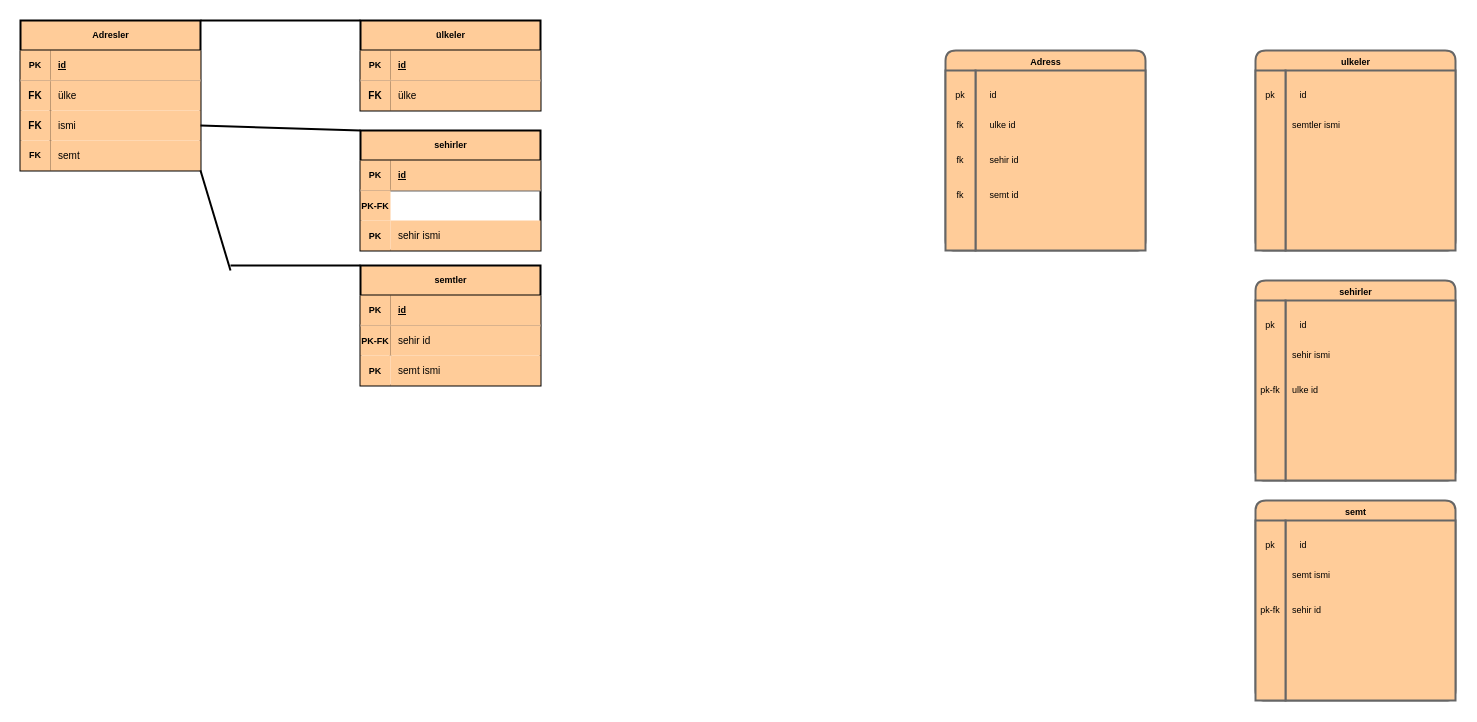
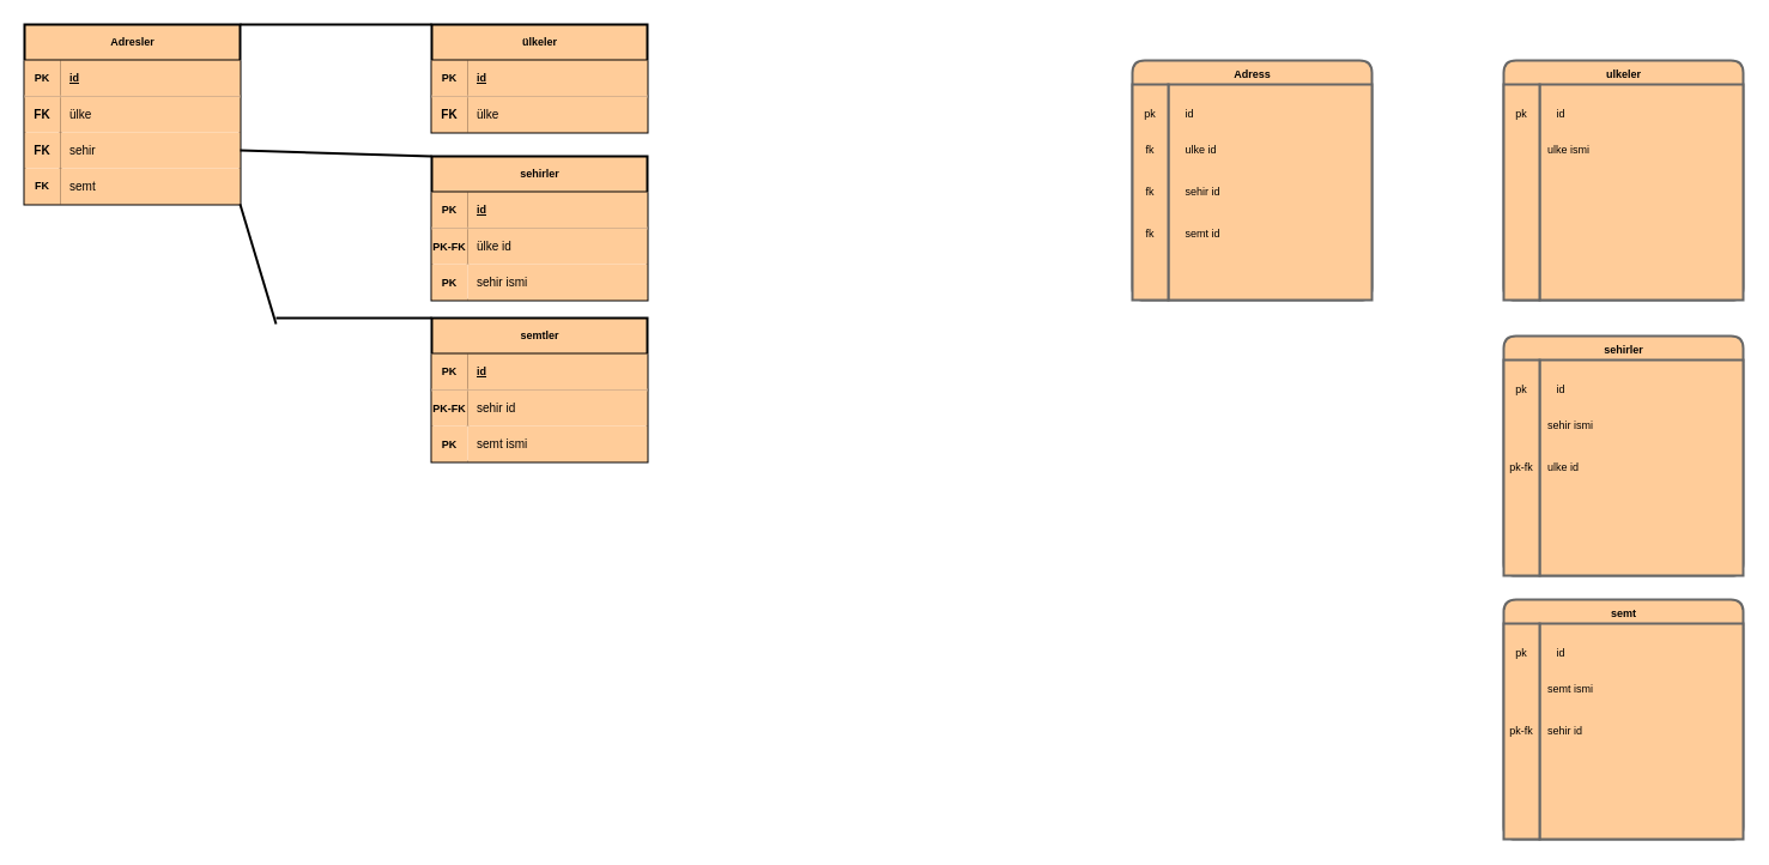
- <mxCell id="44" value="&lt;font color=&quot;#000000&quot;&gt;&lt;span style=&quot;font-size: 10px&quot;&gt;ismi&lt;/span&gt;&lt;/font&gt;" style="shape=partialRectangle;connectable=0;fillColor=#ffcc99;top=0;left=0;bottom=0;right=0;align=left;spacingLeft=6;overflow=hidden;rounded=0;shadow=0;glass=0;sketch=0;fontFamily=Helvetica;fontSize=9;strokeColor=#36393d;strokeWidth=2;html=1;" parent="42" vertex="1"><mxGeometry x="30" width="150" height="30" as="geometry"><mxRectangle width="150" height="30" as="alternateBounds" /></mxGeometry></mxCell>
+ <mxCell id="44" value="&lt;font color=&quot;#000000&quot;&gt;&lt;span style=&quot;font-size: 10px&quot;&gt;sehir&lt;/span&gt;&lt;/font&gt;" style="shape=partialRectangle;connectable=0;fillColor=#ffcc99;top=0;left=0;bottom=0;right=0;align=left;spacingLeft=6;overflow=hidden;rounded=0;shadow=0;glass=0;sketch=0;fontFamily=Helvetica;fontSize=9;strokeColor=#36393d;strokeWidth=2;html=1;" parent="42" vertex="1"><mxGeometry x="30" width="150" height="30" as="geometry"><mxRectangle width="150" height="30" as="alternateBounds" /></mxGeometry></mxCell>
- <mxCell id="16" value="semtler ismi" style="text;html=1;strokeColor=none;fillColor=none;align=left;verticalAlign=middle;whiteSpace=wrap;rounded=0;shadow=0;glass=0;sketch=0;fontFamily=Helvetica;fontSize=9;fontColor=#000000;" parent="13" vertex="1"><mxGeometry x="35" y="50" width="145" height="50" as="geometry" /></mxCell>
+ <mxCell id="16" value="ulke ismi" style="text;html=1;strokeColor=none;fillColor=none;align=left;verticalAlign=middle;whiteSpace=wrap;rounded=0;shadow=0;glass=0;sketch=0;fontFamily=Helvetica;fontSize=9;fontColor=#000000;" parent="13" vertex="1"><mxGeometry x="35" y="50" width="145" height="50" as="geometry" /></mxCell>
+ <mxCell id="61" value="&lt;font color=&quot;#000000&quot;&gt;&lt;span style=&quot;font-size: 10px&quot;&gt;ülke id&lt;/span&gt;&lt;/font&gt;" style="shape=partialRectangle;connectable=0;fillColor=#ffcc99;top=0;left=0;bottom=0;right=0;align=left;spacingLeft=6;overflow=hidden;rounded=0;shadow=0;glass=0;sketch=0;fontFamily=Helvetica;fontSize=9;strokeColor=#36393d;strokeWidth=2;html=1;" parent="59" vertex="1"><mxGeometry x="30" width="150" height="30" as="geometry"><mxRectangle width="150" height="30" as="alternateBounds" /></mxGeometry></mxCell>
